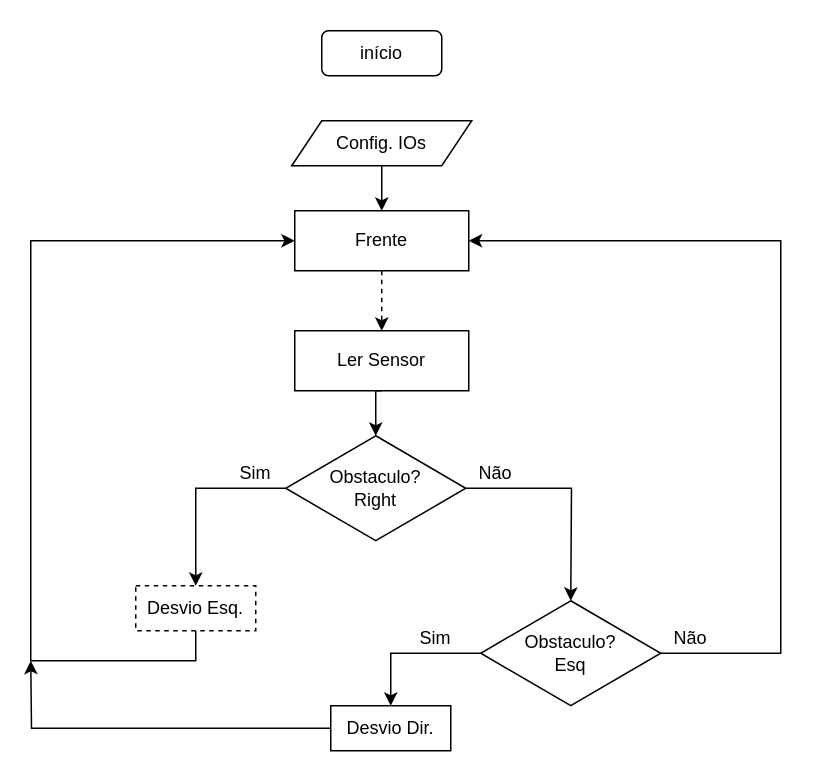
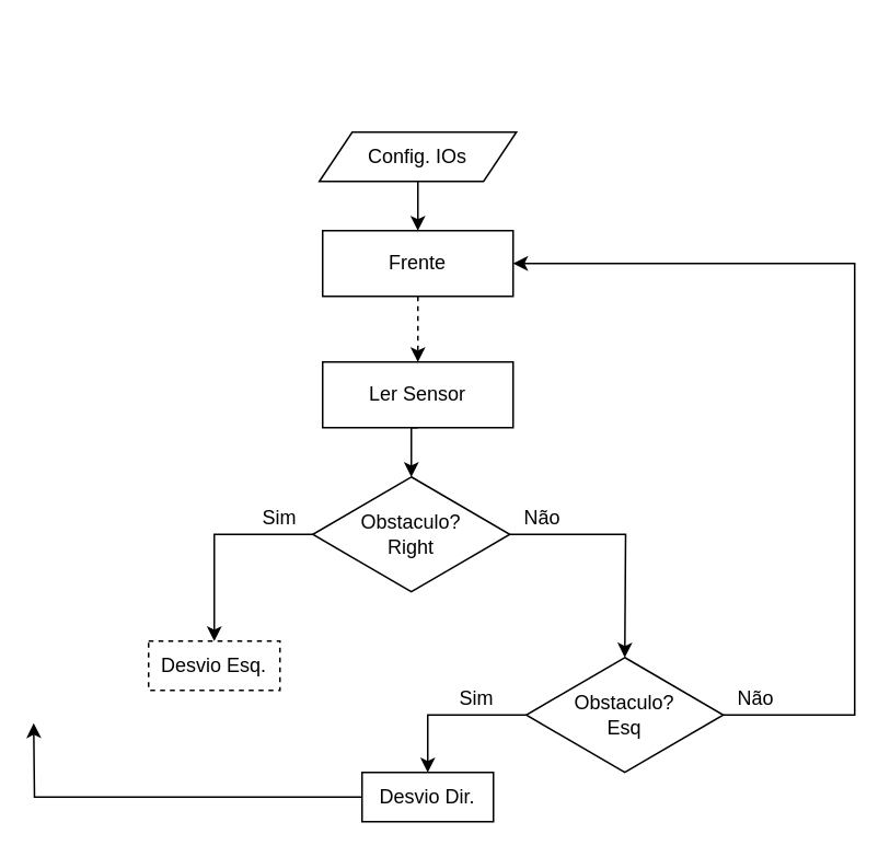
- <mxCell id="2" value="início" style="rounded=1;whiteSpace=wrap;html=1;" vertex="1" parent="1"><mxGeometry x="214" y="20" width="80" height="30" as="geometry" /></mxCell>
- <mxCell id="18" style="edgeStyle=orthogonalEdgeStyle;rounded=0;orthogonalLoop=1;jettySize=auto;html=1;exitX=0.5;exitY=1;exitDx=0;exitDy=0;entryX=0;entryY=0.5;entryDx=0;entryDy=0;" edge="1" parent="1" source="19" target="4"><mxGeometry relative="1" as="geometry"><mxPoint x="10" y="150" as="targetPoint" /><Array as="points"><mxPoint x="130" y="440" /><mxPoint x="20" y="440" /><mxPoint x="20" y="160" /></Array></mxGeometry></mxCell>
